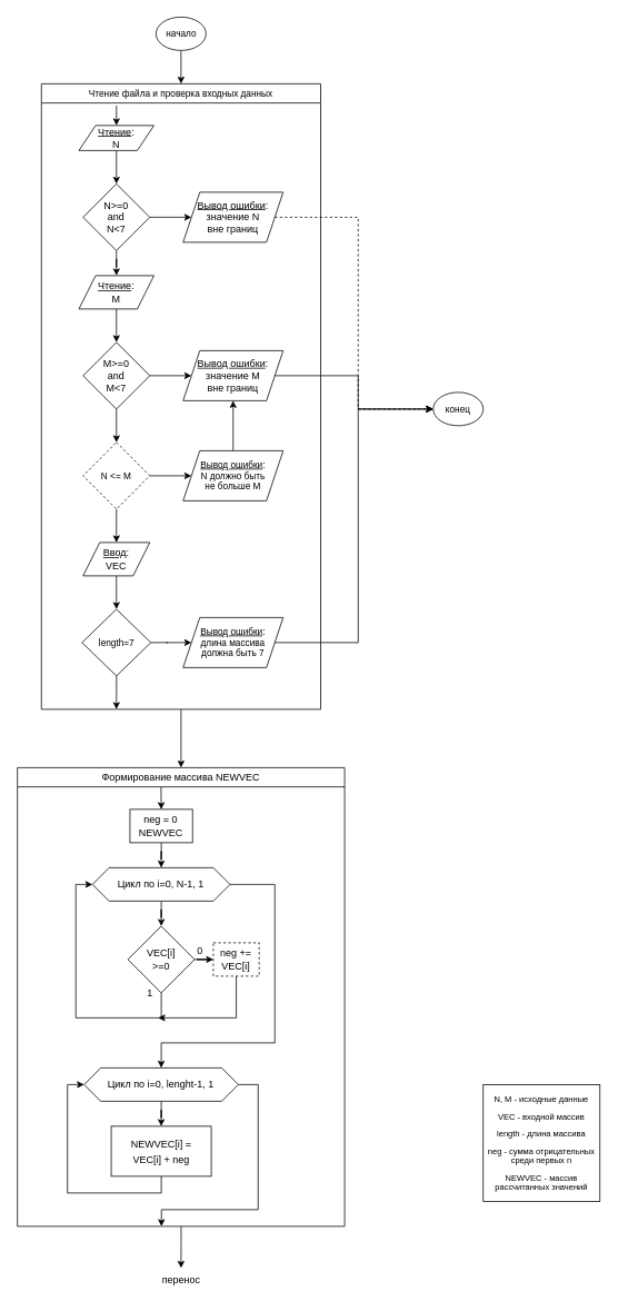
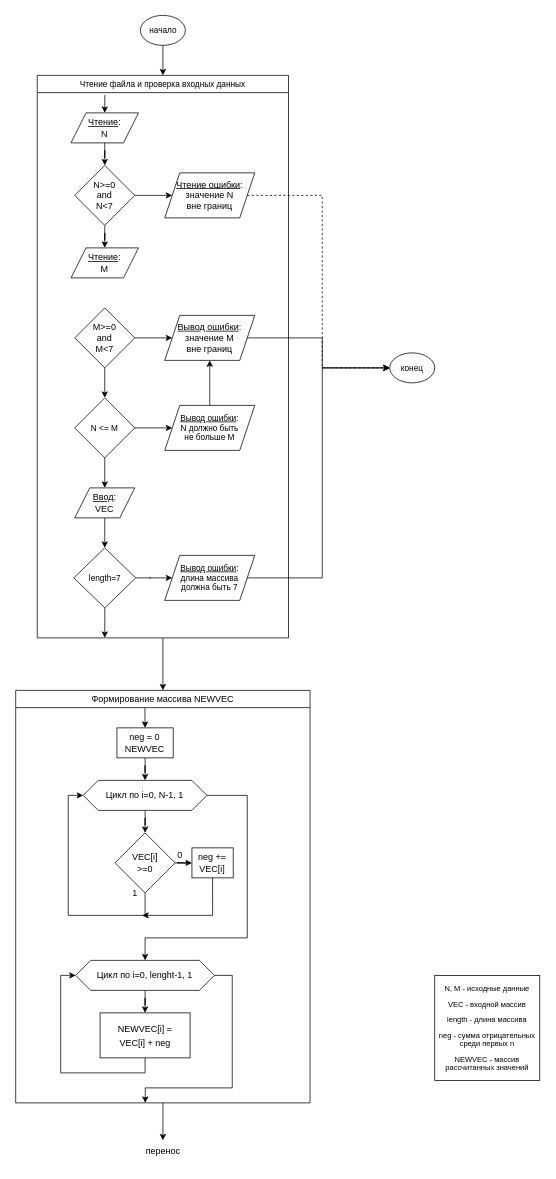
- <mxCell id="14" value="&lt;u&gt;Чтение&lt;/u&gt;:&lt;br&gt;N" style="shape=parallelogram;perimeter=parallelogramPerimeter;whiteSpace=wrap;html=1;fixedSize=1;" vertex="1" parent="4"><mxGeometry x="45" y="50" width="90" height="30" as="geometry" /></mxCell>
+ <mxCell id="14" value="&lt;u&gt;Чтение&lt;/u&gt;:&lt;br&gt;N" style="shape=parallelogram;perimeter=parallelogramPerimeter;whiteSpace=wrap;html=1;fixedSize=1;" vertex="1" parent="4"><mxGeometry x="45" y="50" width="90" height="40" as="geometry" /></mxCell>
- <mxCell id="18" value="&lt;u&gt;Вывод ошибки&lt;/u&gt;:&lt;br&gt;значение N&lt;br&gt;вне границ" style="shape=parallelogram;perimeter=parallelogramPerimeter;whiteSpace=wrap;html=1;fixedSize=1;" vertex="1" parent="4"><mxGeometry x="170" y="130" width="120" height="60" as="geometry" /></mxCell>
+ <mxCell id="18" value="&lt;u&gt;Чтение ошибки&lt;/u&gt;:&lt;br&gt;значение N&lt;br&gt;вне границ" style="shape=parallelogram;perimeter=parallelogramPerimeter;whiteSpace=wrap;html=1;fixedSize=1;" vertex="1" parent="4"><mxGeometry x="170" y="130" width="120" height="60" as="geometry" /></mxCell>
- <mxCell id="19" style="edgeStyle=orthogonalEdgeStyle;rounded=0;orthogonalLoop=1;jettySize=auto;html=1;entryX=0.5;entryY=0;entryDx=0;entryDy=0;" edge="1" parent="4" source="20" target="24"><mxGeometry relative="1" as="geometry" /></mxCell>
- <mxCell id="7" value="N &amp;lt;= M" style="rhombus;whiteSpace=wrap;html=1;fontSize=11;align=center;dashed=1;" parent="4" vertex="1"><mxGeometry x="50.0" y="430" width="80" height="80" as="geometry" /></mxCell>
+ <mxCell id="7" value="N &amp;lt;= M" style="rhombus;whiteSpace=wrap;html=1;fontSize=11;align=center;" parent="4" vertex="1"><mxGeometry x="50.0" y="430" width="80" height="80" as="geometry" /></mxCell>
- <mxCell id="44" value="neg +=&lt;br&gt;VEC[i]" style="whiteSpace=wrap;html=1;dashed=1;" vertex="1" parent="35"><mxGeometry x="235" y="210" width="55" height="40" as="geometry" /></mxCell>
+ <mxCell id="44" value="neg +=&lt;br&gt;VEC[i]" style="whiteSpace=wrap;html=1;" vertex="1" parent="35"><mxGeometry x="235" y="210" width="55" height="40" as="geometry" /></mxCell>
